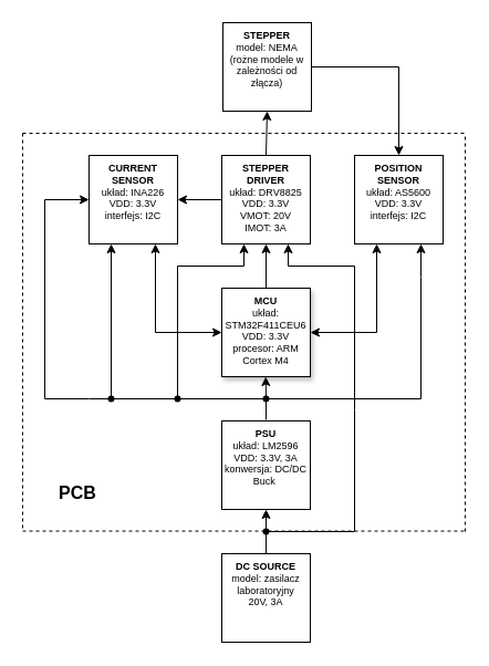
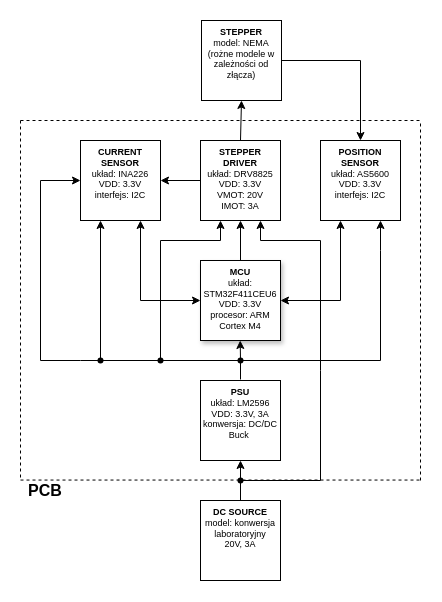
- <mxCell id="50" value="&lt;font style=&quot;font-size: 16px;&quot;&gt;&lt;b&gt;PCB&lt;/b&gt;&lt;/font&gt;" style="text;html=1;whiteSpace=wrap;strokeColor=none;fillColor=none;align=center;verticalAlign=middle;rounded=0;" vertex="1" parent="1"><mxGeometry x="40" y="430" width="60" height="30" as="geometry" /></mxCell>
+ <mxCell id="50" value="&lt;font style=&quot;font-size: 16px;&quot;&gt;&lt;b&gt;PCB&lt;/b&gt;&lt;/font&gt;" style="text;html=1;whiteSpace=wrap;strokeColor=none;fillColor=none;align=center;verticalAlign=middle;rounded=0;" vertex="1" parent="1"><mxGeometry x="15" y="475" width="60" height="30" as="geometry" /></mxCell>
- <mxCell id="15" value="&lt;div&gt;&lt;b&gt;DC SOURCE&lt;/b&gt;&lt;/div&gt;&lt;div&gt;model: zasilacz laboratoryjny&lt;/div&gt;&lt;div&gt;20V, 3A&lt;/div&gt;" style="rounded=0;whiteSpace=wrap;html=1;fontSize=9;align=center;verticalAlign=top;" vertex="1" parent="1"><mxGeometry x="200" y="500" width="80" height="80" as="geometry" /></mxCell>
+ <mxCell id="15" value="&lt;div&gt;&lt;b&gt;DC SOURCE&lt;/b&gt;&lt;/div&gt;&lt;div&gt;model: konwersja laboratoryjny&lt;/div&gt;&lt;div&gt;20V, 3A&lt;/div&gt;" style="rounded=0;whiteSpace=wrap;html=1;fontSize=9;align=center;verticalAlign=top;" vertex="1" parent="1"><mxGeometry x="200" y="500" width="80" height="80" as="geometry" /></mxCell>
